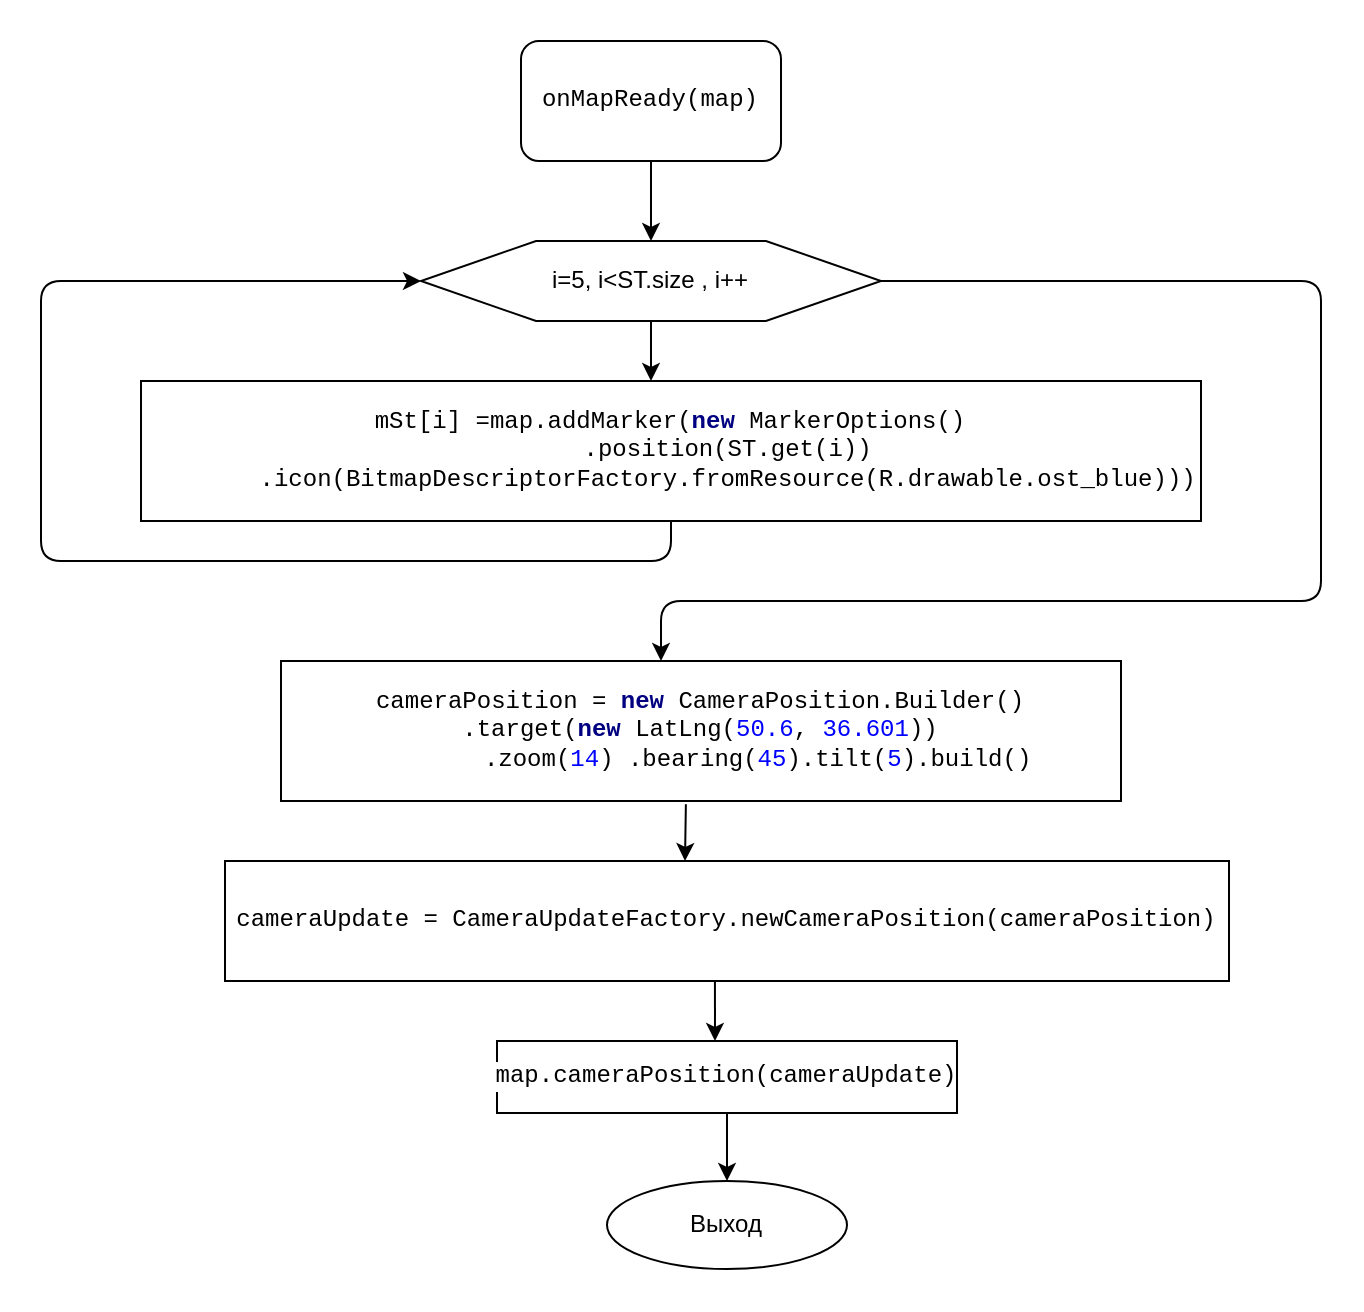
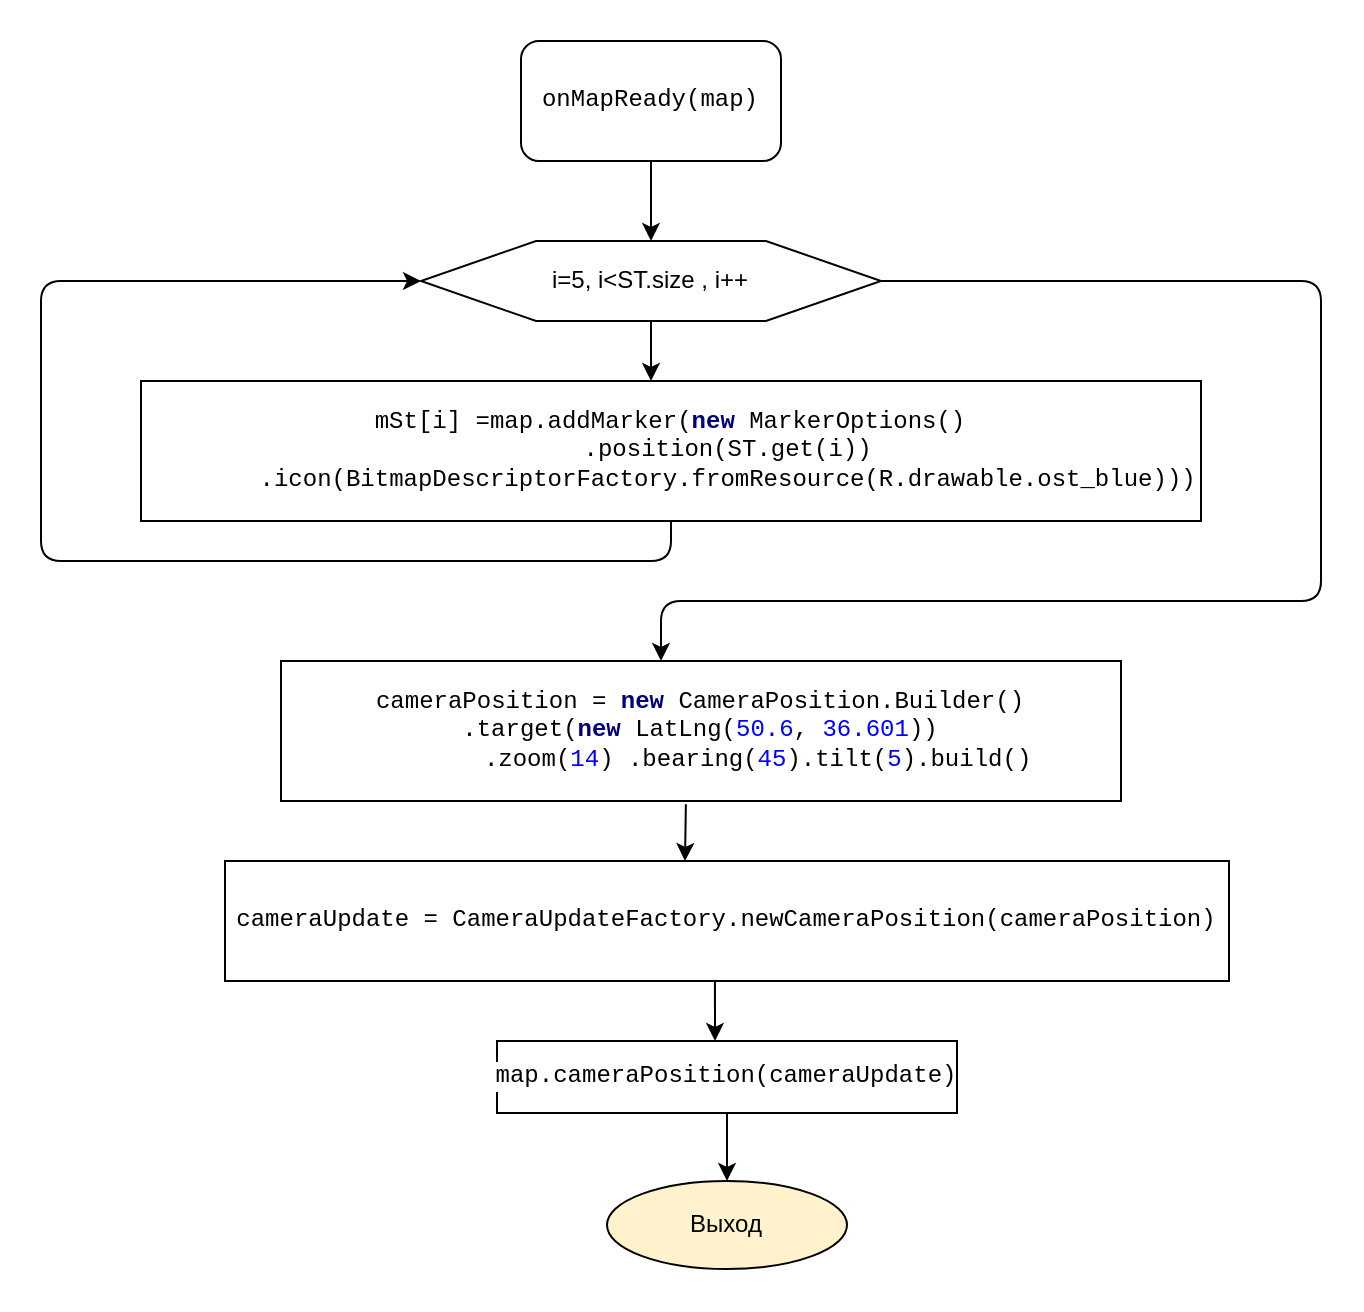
- <mxCell id="15" value="Выход" style="ellipse;whiteSpace=wrap;html=1;" vertex="1" parent="1"><mxGeometry x="303" y="590" width="120" height="44" as="geometry" /></mxCell>
+ <mxCell id="15" value="Выход" style="ellipse;whiteSpace=wrap;html=1;fillColor=#fff2cc;" vertex="1" parent="1"><mxGeometry x="303" y="590" width="120" height="44" as="geometry" /></mxCell>
